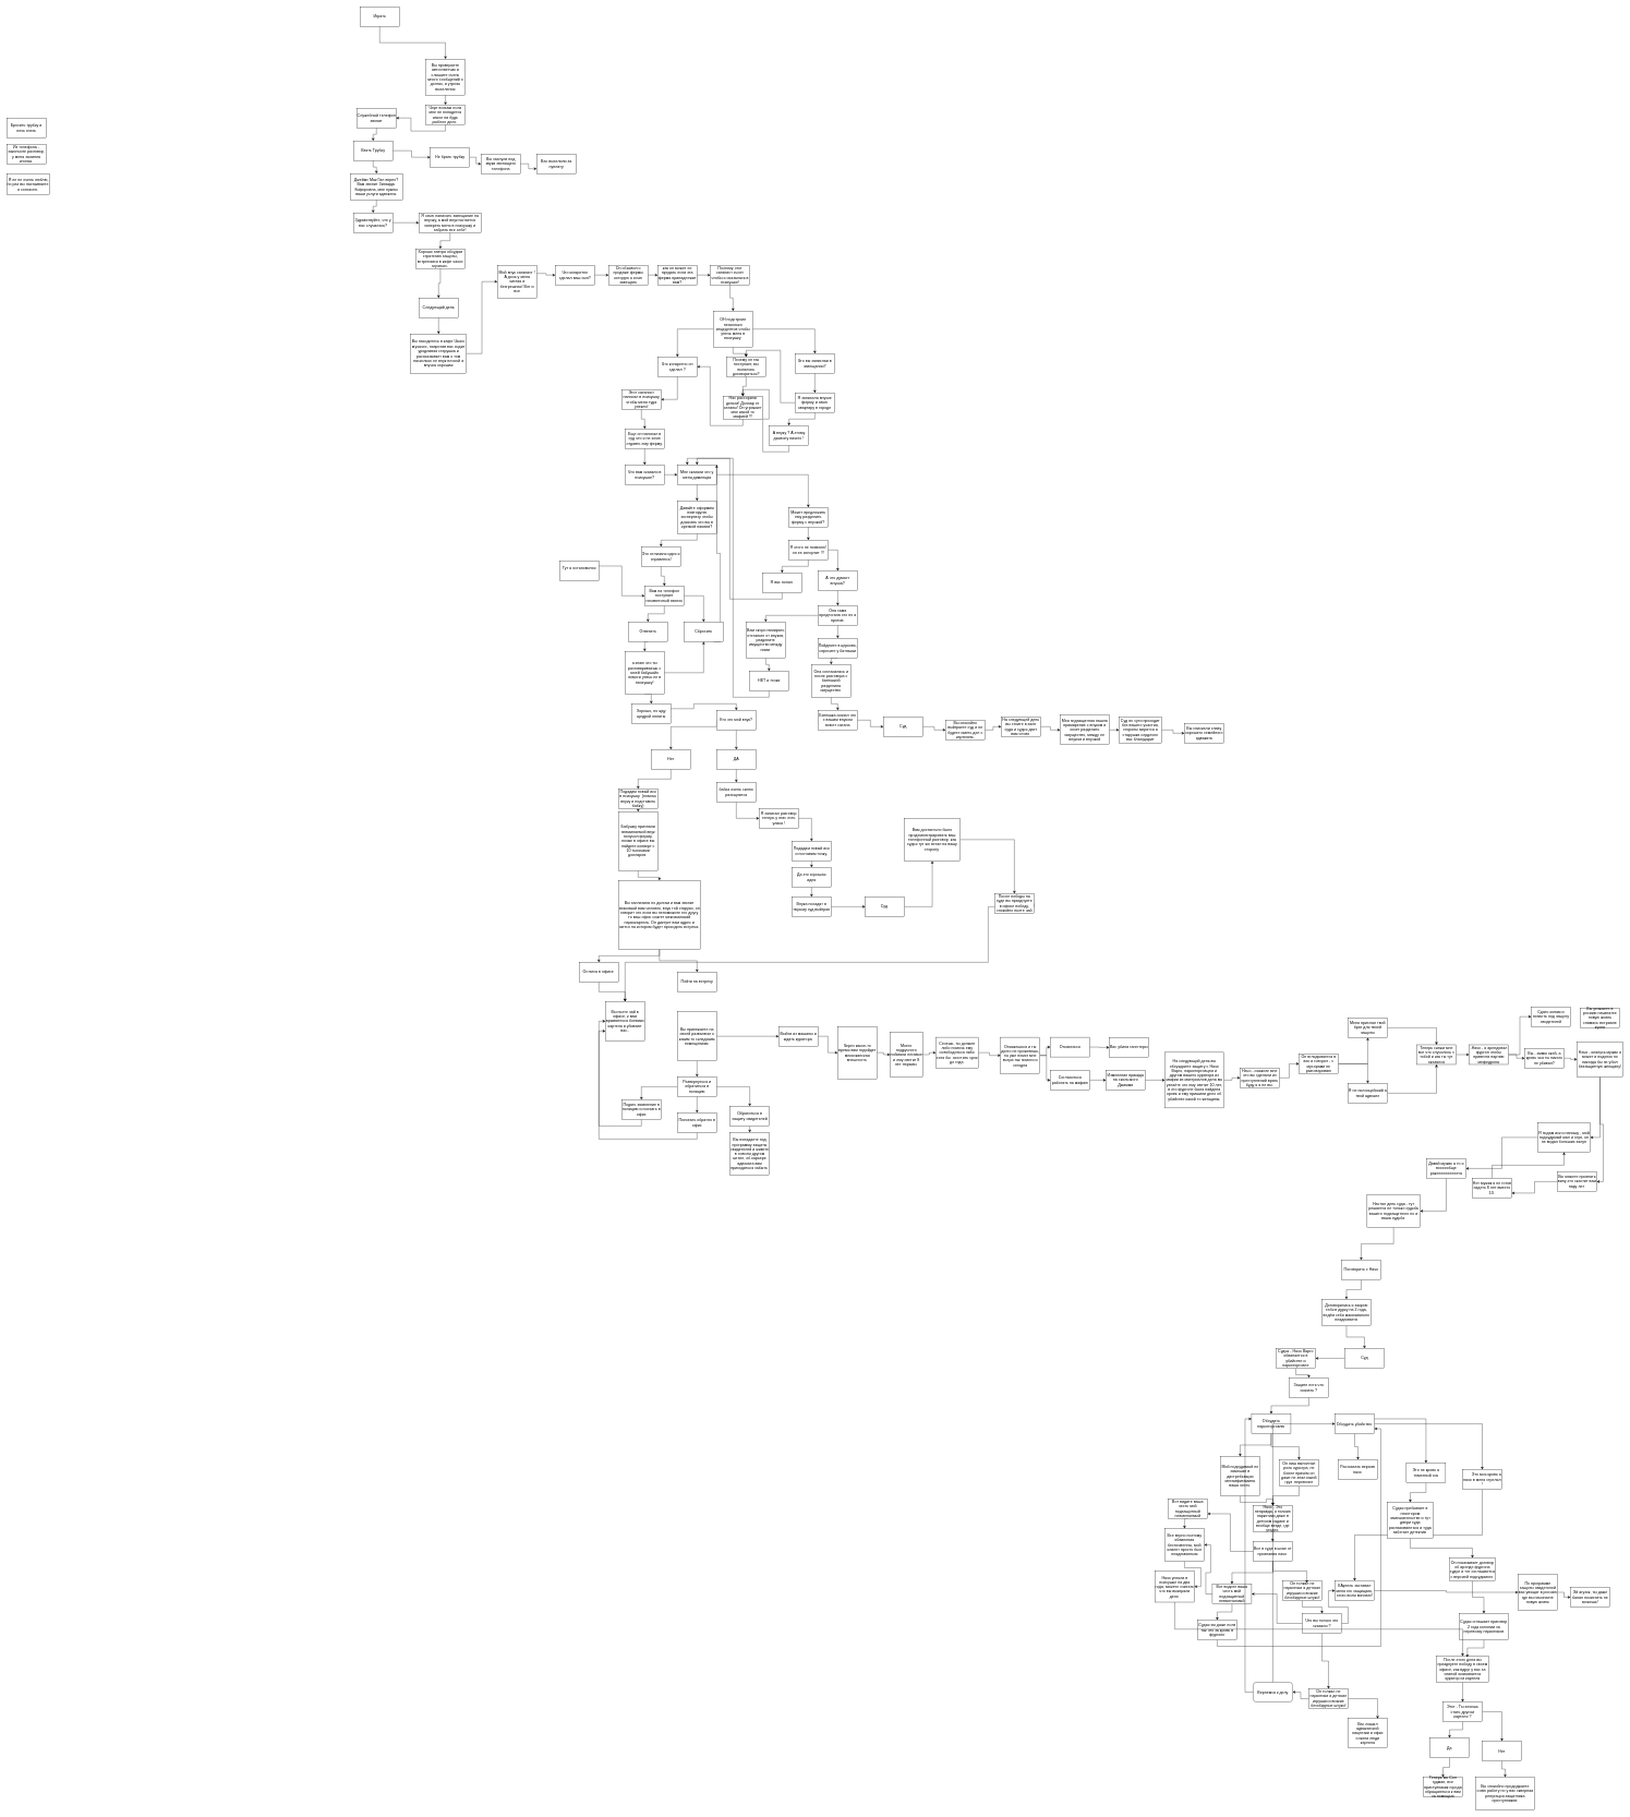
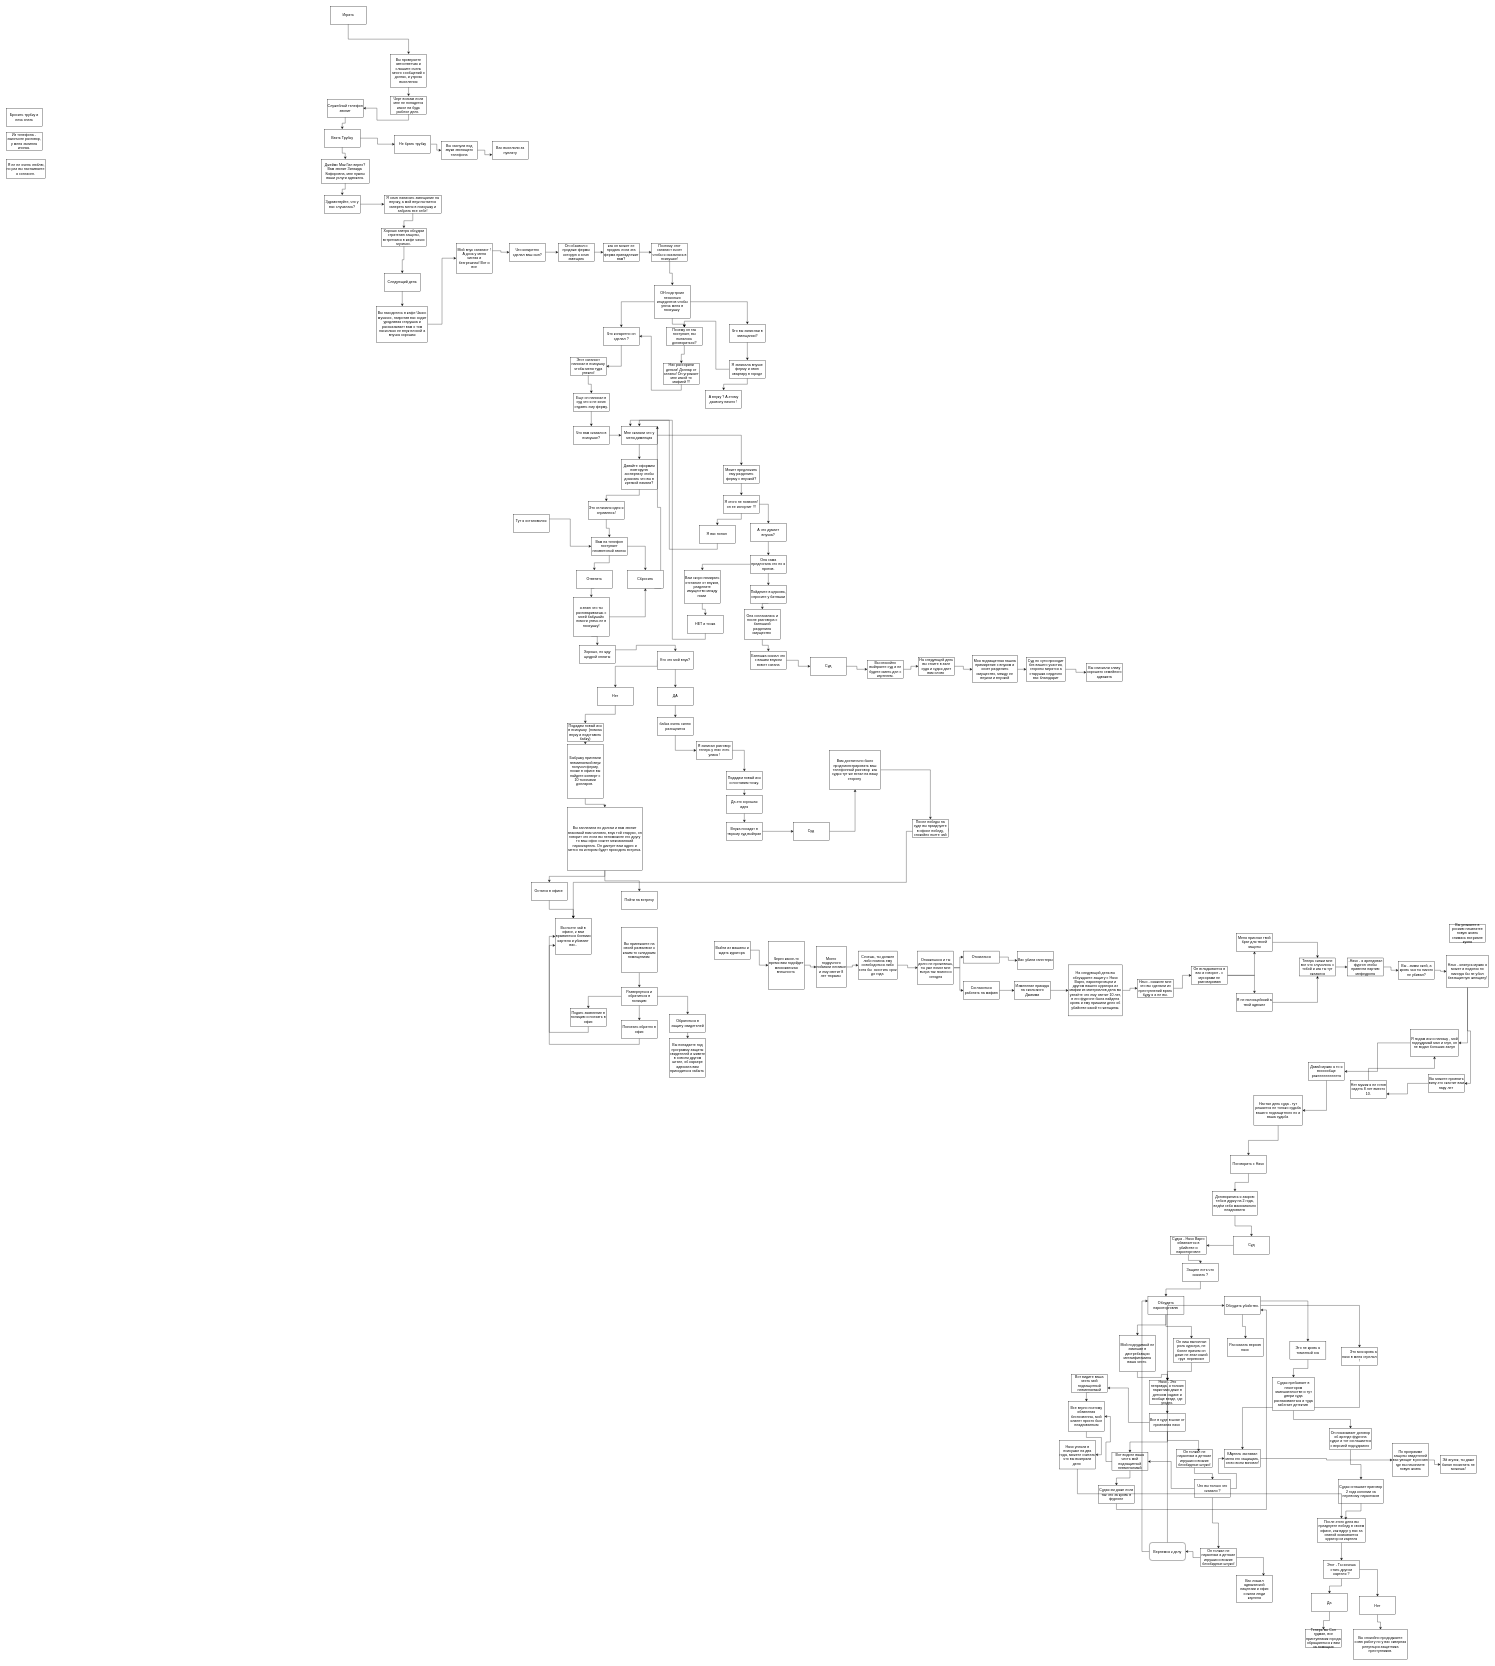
- <mxCell id="57" style="edgeStyle=orthogonalEdgeStyle;rounded=0;orthogonalLoop=1;jettySize=auto;html=1;exitX=0.5;exitY=1;exitDx=0;exitDy=0;entryX=0.5;entryY=0;entryDx=0;entryDy=0;" parent="1" source="58" target="53" edge="1"><mxGeometry relative="1" as="geometry" /></mxCell>
- <mxCell id="190" style="edgeStyle=orthogonalEdgeStyle;rounded=0;orthogonalLoop=1;jettySize=auto;html=1;exitX=1;exitY=0.5;exitDx=0;exitDy=0;entryX=0;entryY=0.5;entryDx=0;entryDy=0;" parent="1" source="191" target="207" edge="1"><mxGeometry relative="1" as="geometry" /></mxCell>
- <mxCell id="207" value="&lt;font style=&quot;vertical-align: inherit;&quot;&gt;&lt;font style=&quot;vertical-align: inherit;&quot;&gt;Сдать копам и попасть под защиту свидетелей&lt;/font&gt;&lt;/font&gt;" style="rounded=0;whiteSpace=wrap;html=1;" parent="1" vertex="1"><mxGeometry x="4680" y="3076" width="120" height="60" as="geometry" /></mxCell>
- <mxCell id="139" style="edgeStyle=orthogonalEdgeStyle;rounded=0;orthogonalLoop=1;jettySize=auto;html=1;exitX=1;exitY=0.5;exitDx=0;exitDy=0;entryX=0;entryY=0.5;entryDx=0;entryDy=0;" parent="1" source="140" target="153" edge="1"><mxGeometry relative="1" as="geometry" /></mxCell>
- <mxCell id="170" value="&lt;font style=&quot;vertical-align: inherit;&quot;&gt;&lt;font style=&quot;vertical-align: inherit;&quot;&gt;Отказаться&lt;/font&gt;&lt;/font&gt;" style="rounded=0;whiteSpace=wrap;html=1;" parent="1" vertex="1"><mxGeometry x="3210" y="3169" width="120" height="60" as="geometry" /></mxCell>
+ <mxCell id="170" value="&lt;font style=&quot;vertical-align: inherit;&quot;&gt;&lt;font style=&quot;vertical-align: inherit;&quot;&gt;Отказаться&lt;/font&gt;&lt;/font&gt;" style="rounded=0;whiteSpace=wrap;html=1;" parent="1" vertex="1"><mxGeometry x="3210" y="3169" width="120" height="40" as="geometry" /></mxCell>
